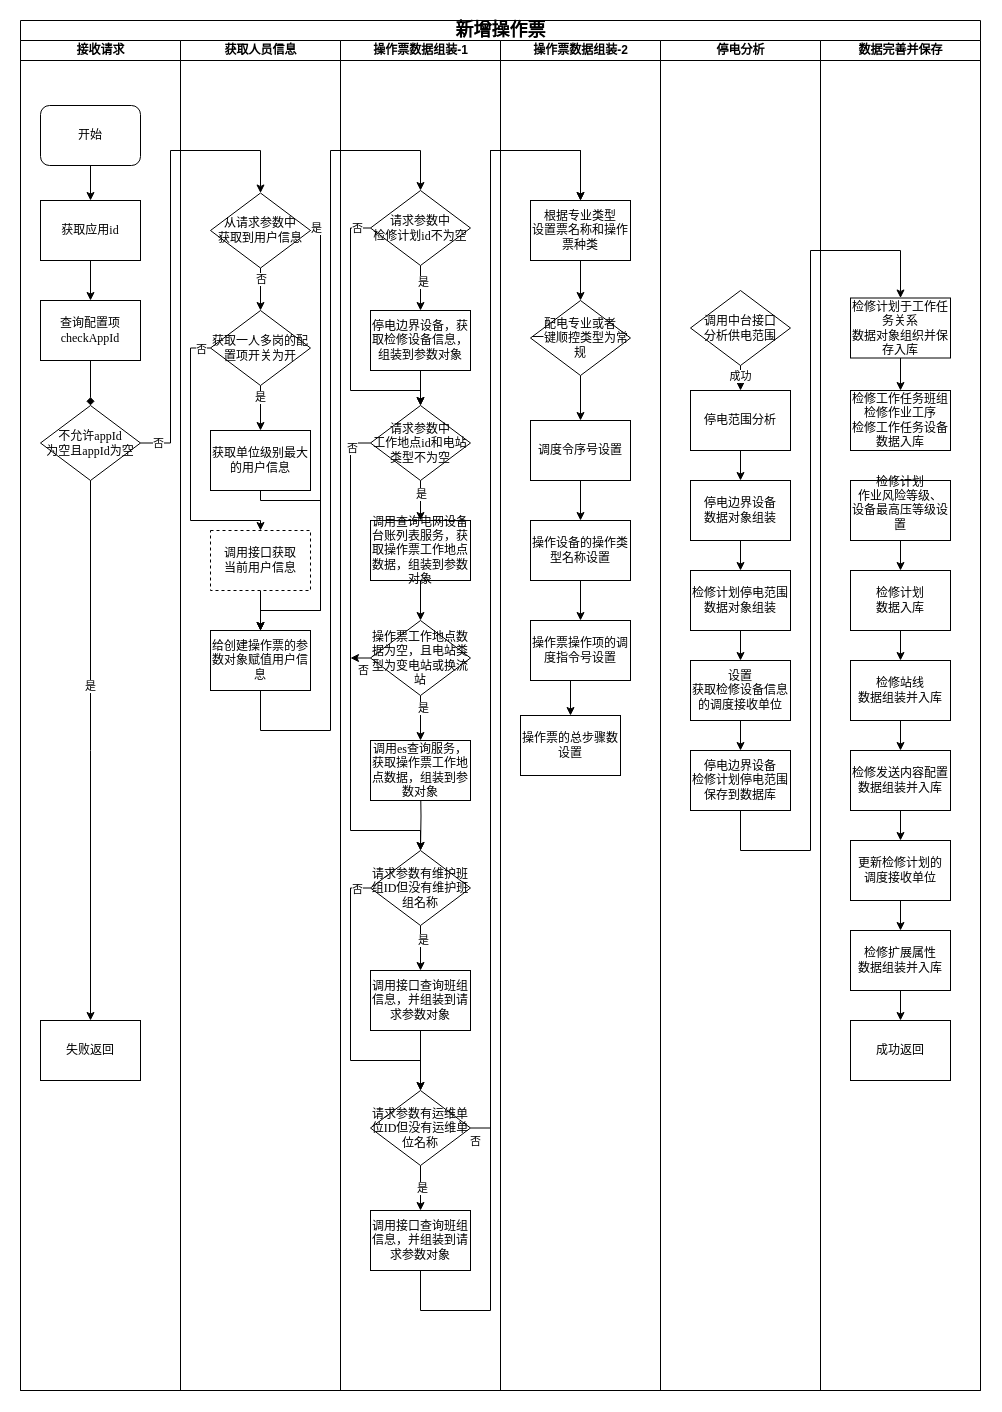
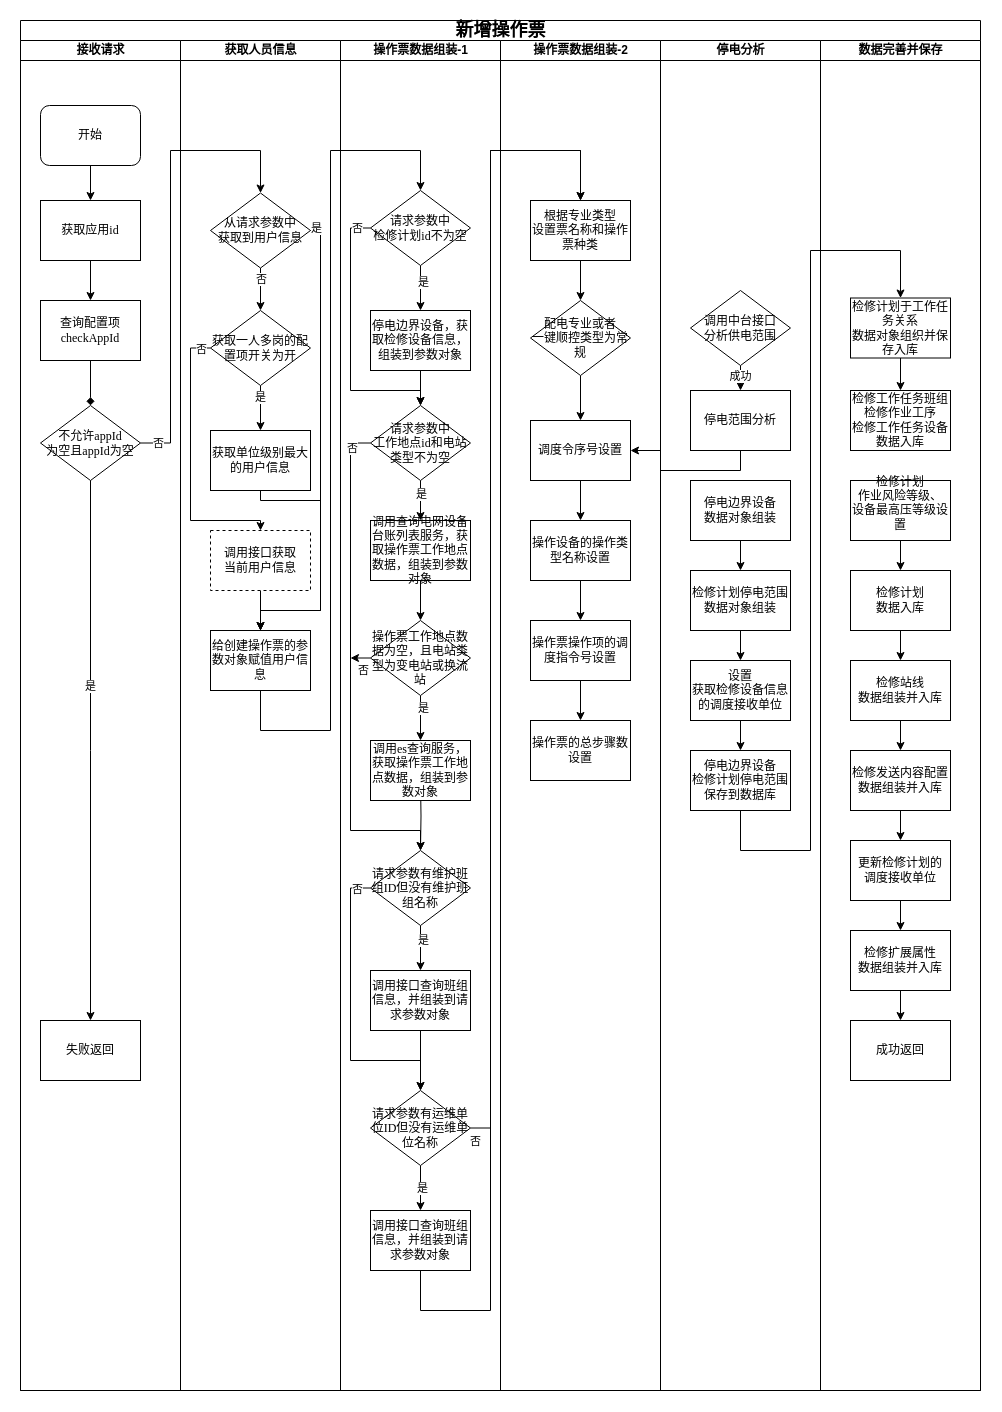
- <mxCell id="79" style="edgeStyle=orthogonalEdgeStyle;rounded=0;orthogonalLoop=1;jettySize=auto;html=1;exitX=0.5;exitY=1;exitDx=0;exitDy=0;" edge="1" parent="75" source="80" target="82"><mxGeometry relative="1" as="geometry" /></mxCell>
+ <mxCell id="79" style="edgeStyle=orthogonalEdgeStyle;rounded=0;orthogonalLoop=1;jettySize=auto;html=1;exitX=0.5;exitY=1;exitDx=0;exitDy=0;" edge="1" parent="75" source="80" target="69"><mxGeometry relative="1" as="geometry" /></mxCell>
- <mxCell id="74" value="&lt;div&gt;&lt;span style=&quot;font-size: 12px;&quot;&gt;操作票的总步骤数设置&lt;/span&gt;&lt;/div&gt;" style="whiteSpace=wrap;html=1;fontSize=8;fontFamily=Verdana;rounded=0;shadow=0;labelBackgroundColor=none;strokeWidth=1;" vertex="1" parent="63"><mxGeometry x="20" y="675" width="100" height="60" as="geometry" /></mxCell>
+ <mxCell id="74" value="&lt;div&gt;&lt;span style=&quot;font-size: 12px;&quot;&gt;操作票的总步骤数设置&lt;/span&gt;&lt;/div&gt;" style="whiteSpace=wrap;html=1;fontSize=8;fontFamily=Verdana;rounded=0;shadow=0;labelBackgroundColor=none;strokeWidth=1;" vertex="1" parent="63"><mxGeometry x="30" y="680" width="100" height="60" as="geometry" /></mxCell>
